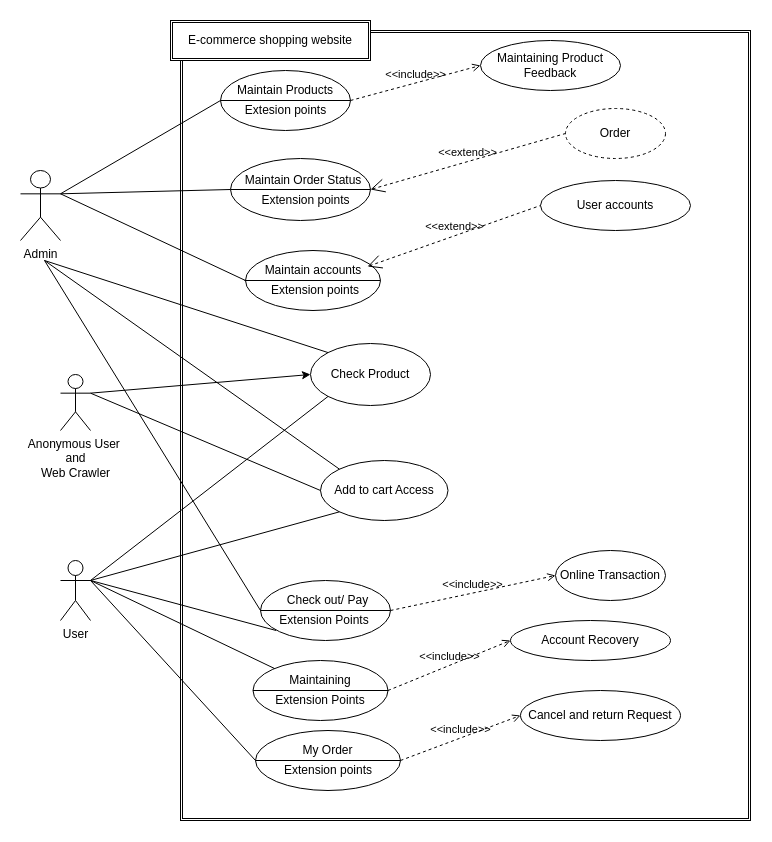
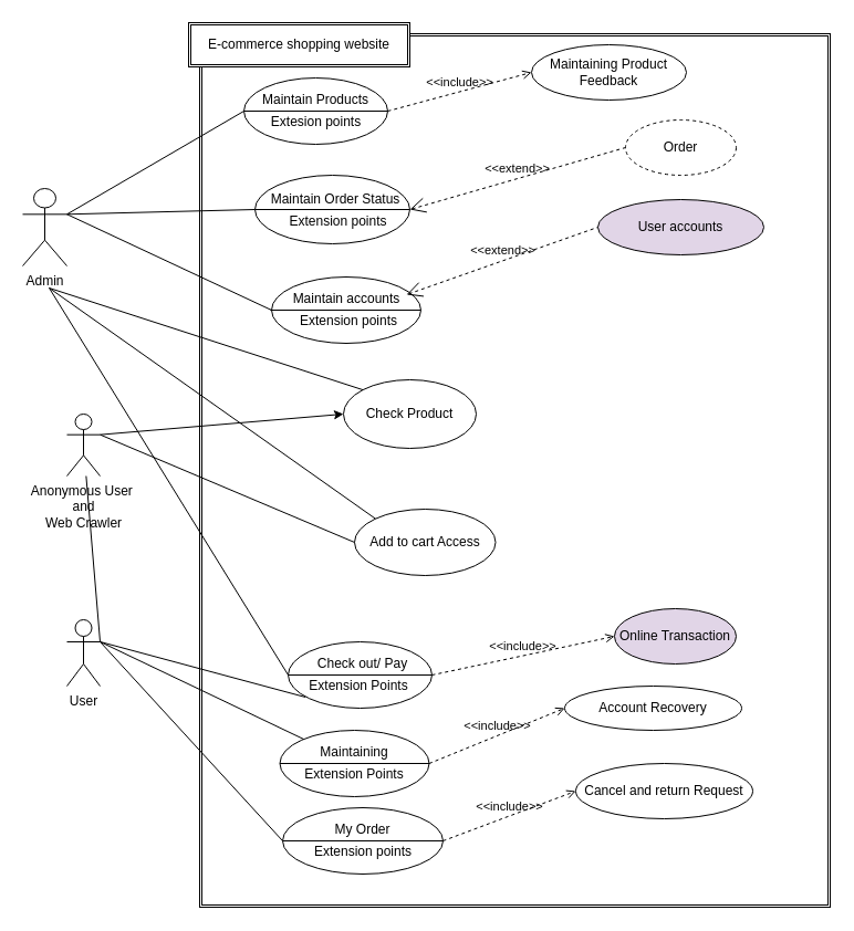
- <mxCell id="15" value="User accounts" style="ellipse;whiteSpace=wrap;html=1;" vertex="1" parent="1"><mxGeometry x="540" y="180" width="150" height="50" as="geometry" /></mxCell>
+ <mxCell id="15" value="User accounts" style="ellipse;whiteSpace=wrap;html=1;fillColor=#e1d5e7;" vertex="1" parent="1"><mxGeometry x="540" y="180" width="150" height="50" as="geometry" /></mxCell>
- <mxCell id="43" value="" style="endArrow=none;html=1;exitX=1;exitY=0.333;exitDx=0;exitDy=0;exitPerimeter=0;entryX=0;entryY=1;entryDx=0;entryDy=0;" edge="1" parent="1" source="38" target="25"><mxGeometry width="50" height="50" relative="1" as="geometry"><mxPoint x="210" y="500" as="sourcePoint" /><mxPoint x="260" y="400" as="targetPoint" /></mxGeometry></mxCell>
+ <mxCell id="43" value="" style="endArrow=none;html=1;exitX=1;exitY=0.333;exitDx=0;exitDy=0;exitPerimeter=0;" edge="1" parent="1" source="38" target="40"><mxGeometry width="50" height="50" relative="1" as="geometry"><mxPoint x="210" y="500" as="sourcePoint" /><mxPoint x="260" y="400" as="targetPoint" /></mxGeometry></mxCell>
- <mxCell id="42" value="" style="endArrow=none;html=1;entryX=0;entryY=1;entryDx=0;entryDy=0;exitX=1;exitY=0.333;exitDx=0;exitDy=0;exitPerimeter=0;" edge="1" parent="1" source="38" target="26"><mxGeometry width="50" height="50" relative="1" as="geometry"><mxPoint x="100" y="580" as="sourcePoint" /><mxPoint x="260" y="450" as="targetPoint" /></mxGeometry></mxCell>
- <mxCell id="31" value="Online Transaction" style="ellipse;whiteSpace=wrap;html=1;" vertex="1" parent="1"><mxGeometry x="555" y="550" width="110" height="50" as="geometry" /></mxCell>
+ <mxCell id="31" value="Online Transaction" style="ellipse;whiteSpace=wrap;html=1;fillColor=#e1d5e7;" vertex="1" parent="1"><mxGeometry x="555" y="550" width="110" height="50" as="geometry" /></mxCell>
